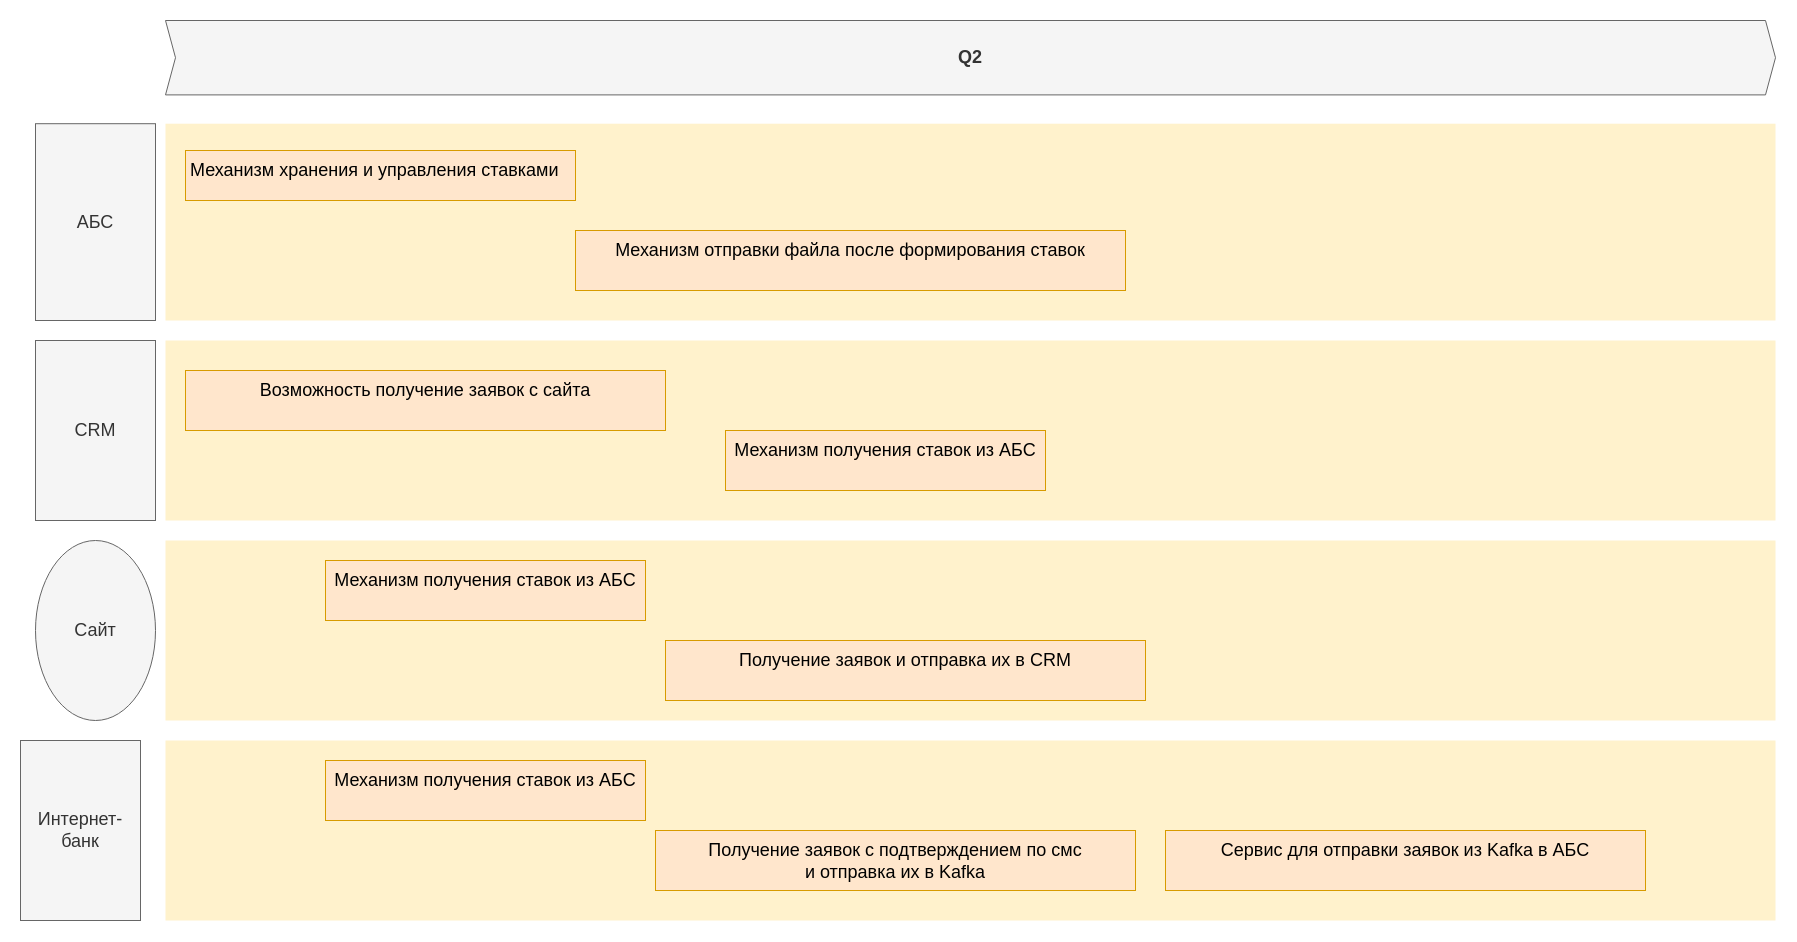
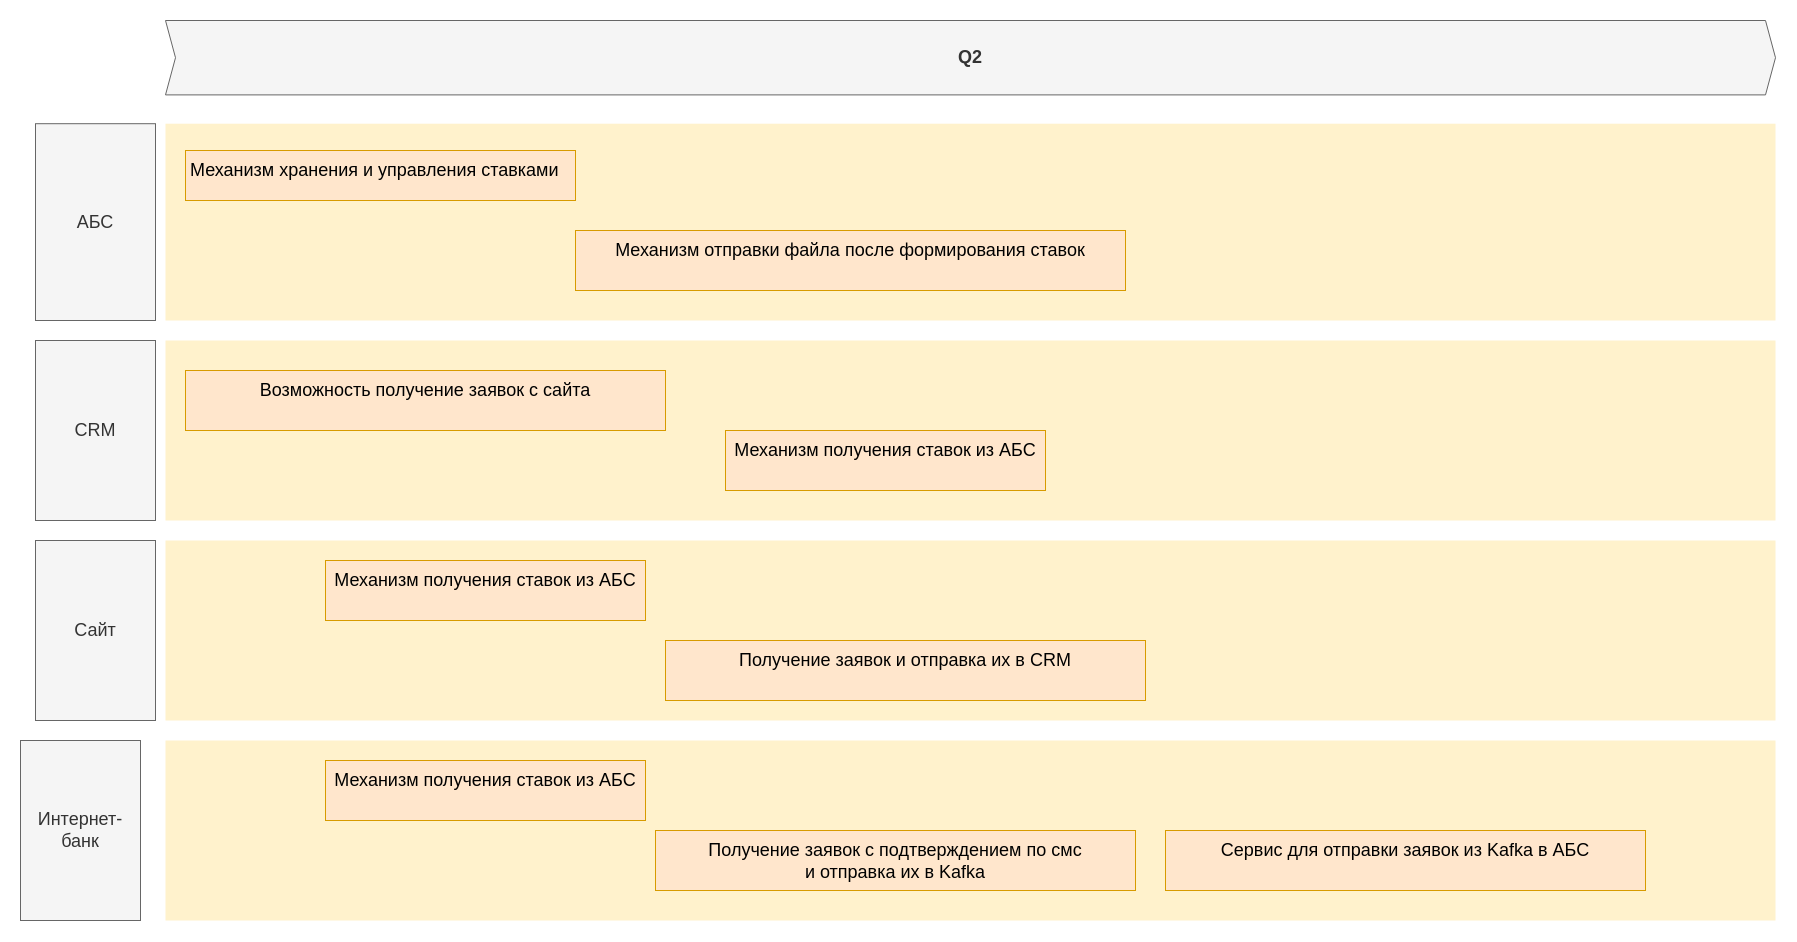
- <mxCell id="12" value="Сайт" style="ellipse;whiteSpace=wrap;html=1;fillColor=#f5f5f5;fontColor=#333333;strokeColor=#666666;fontSize=18;" vertex="1" parent="1"><mxGeometry x="35" y="540" width="120" height="180" as="geometry" /></mxCell>
+ <mxCell id="12" value="Сайт" style="rounded=0;whiteSpace=wrap;html=1;fillColor=#f5f5f5;fontColor=#333333;strokeColor=#666666;fontSize=18;" vertex="1" parent="1"><mxGeometry x="35" y="540" width="120" height="180" as="geometry" /></mxCell>
